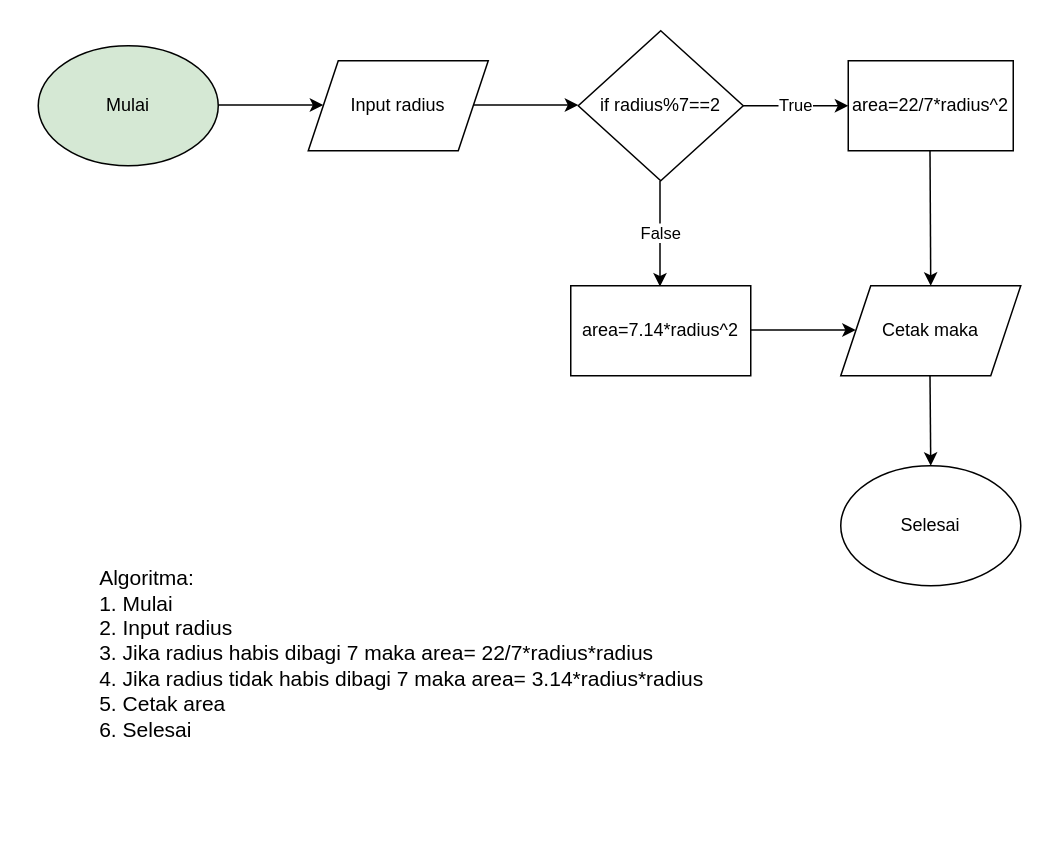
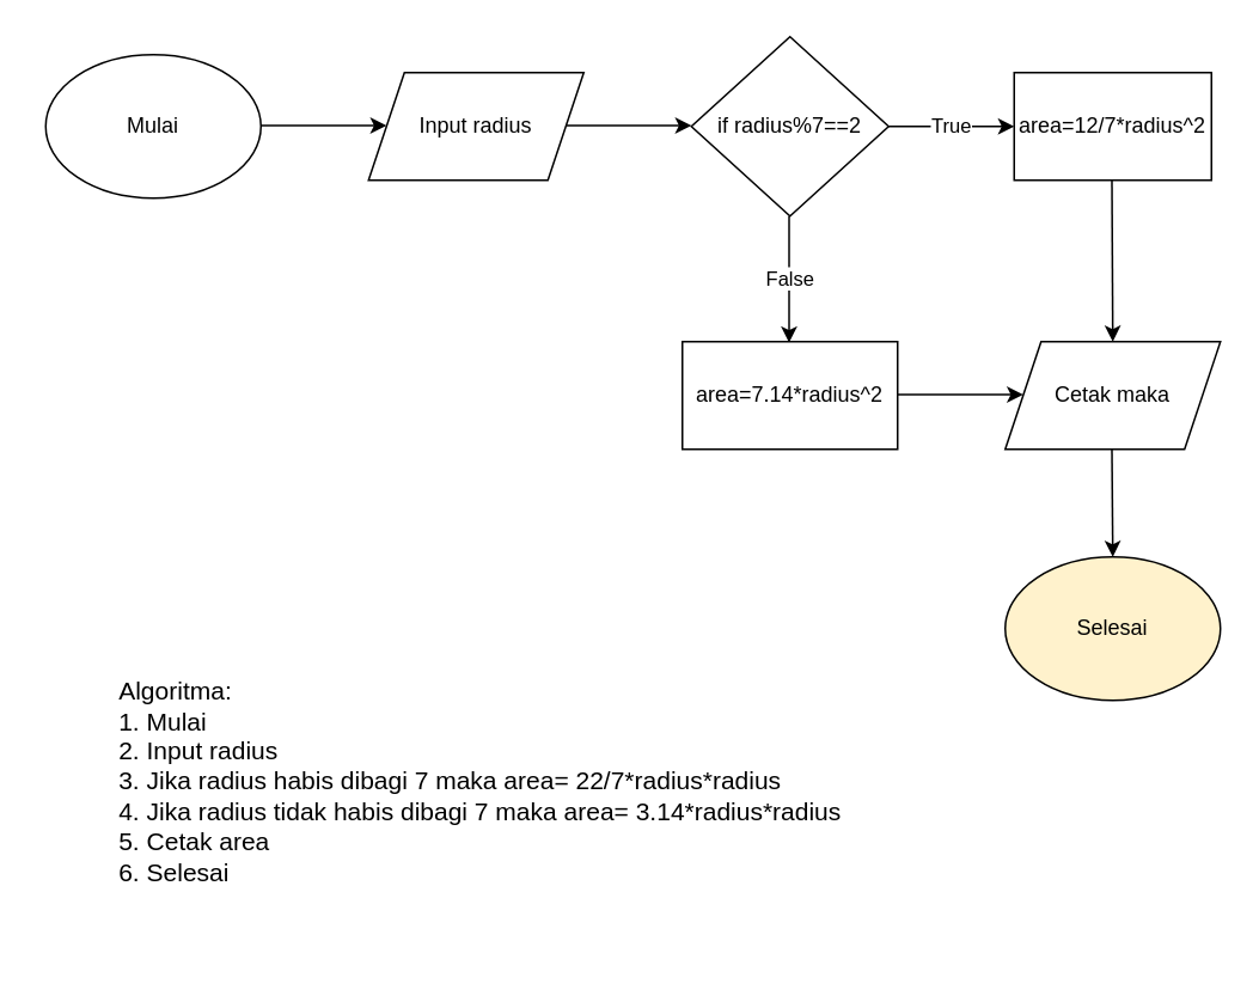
- <mxCell id="2" value="Mulai" style="ellipse;whiteSpace=wrap;html=1;fillColor=#d5e8d4;" parent="1" vertex="1"><mxGeometry x="25" y="30" width="120" height="80" as="geometry" /></mxCell>
+ <mxCell id="2" value="Mulai" style="ellipse;whiteSpace=wrap;html=1;" parent="1" vertex="1"><mxGeometry x="25" y="30" width="120" height="80" as="geometry" /></mxCell>
- <mxCell id="9" value="area=22/7*radius^2" style="rounded=0;whiteSpace=wrap;html=1;" parent="1" vertex="1"><mxGeometry x="565" y="40" width="110" height="60" as="geometry" /></mxCell>
+ <mxCell id="9" value="area=12/7*radius^2" style="rounded=0;whiteSpace=wrap;html=1;" parent="1" vertex="1"><mxGeometry x="565" y="40" width="110" height="60" as="geometry" /></mxCell>
- <mxCell id="16" value="Selesai" style="ellipse;whiteSpace=wrap;html=1;" parent="1" vertex="1"><mxGeometry x="560" y="310" width="120" height="80" as="geometry" /></mxCell>
+ <mxCell id="16" value="Selesai" style="ellipse;whiteSpace=wrap;html=1;fillColor=#fff2cc;" parent="1" vertex="1"><mxGeometry x="560" y="310" width="120" height="80" as="geometry" /></mxCell>
